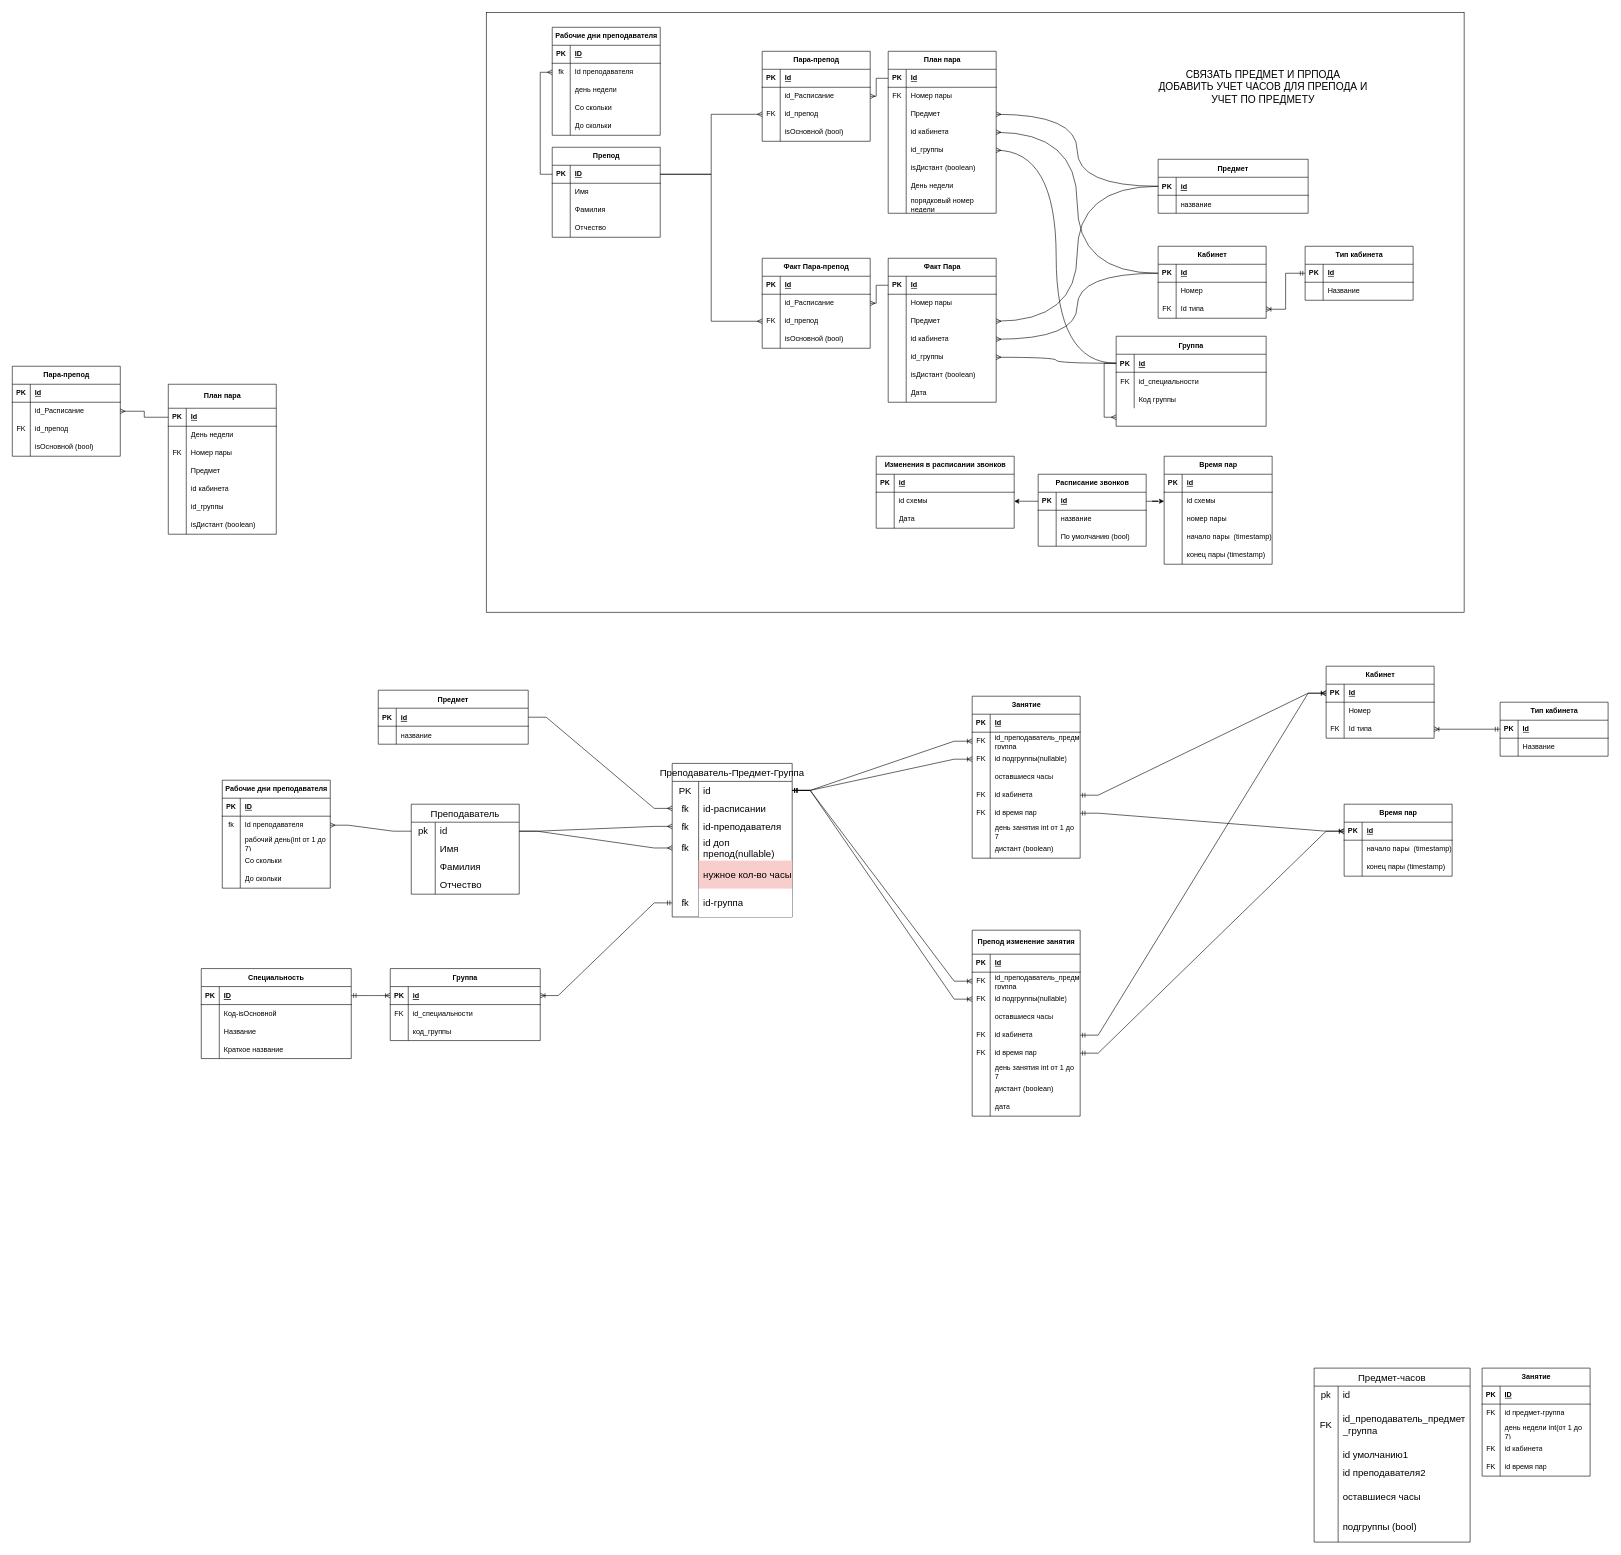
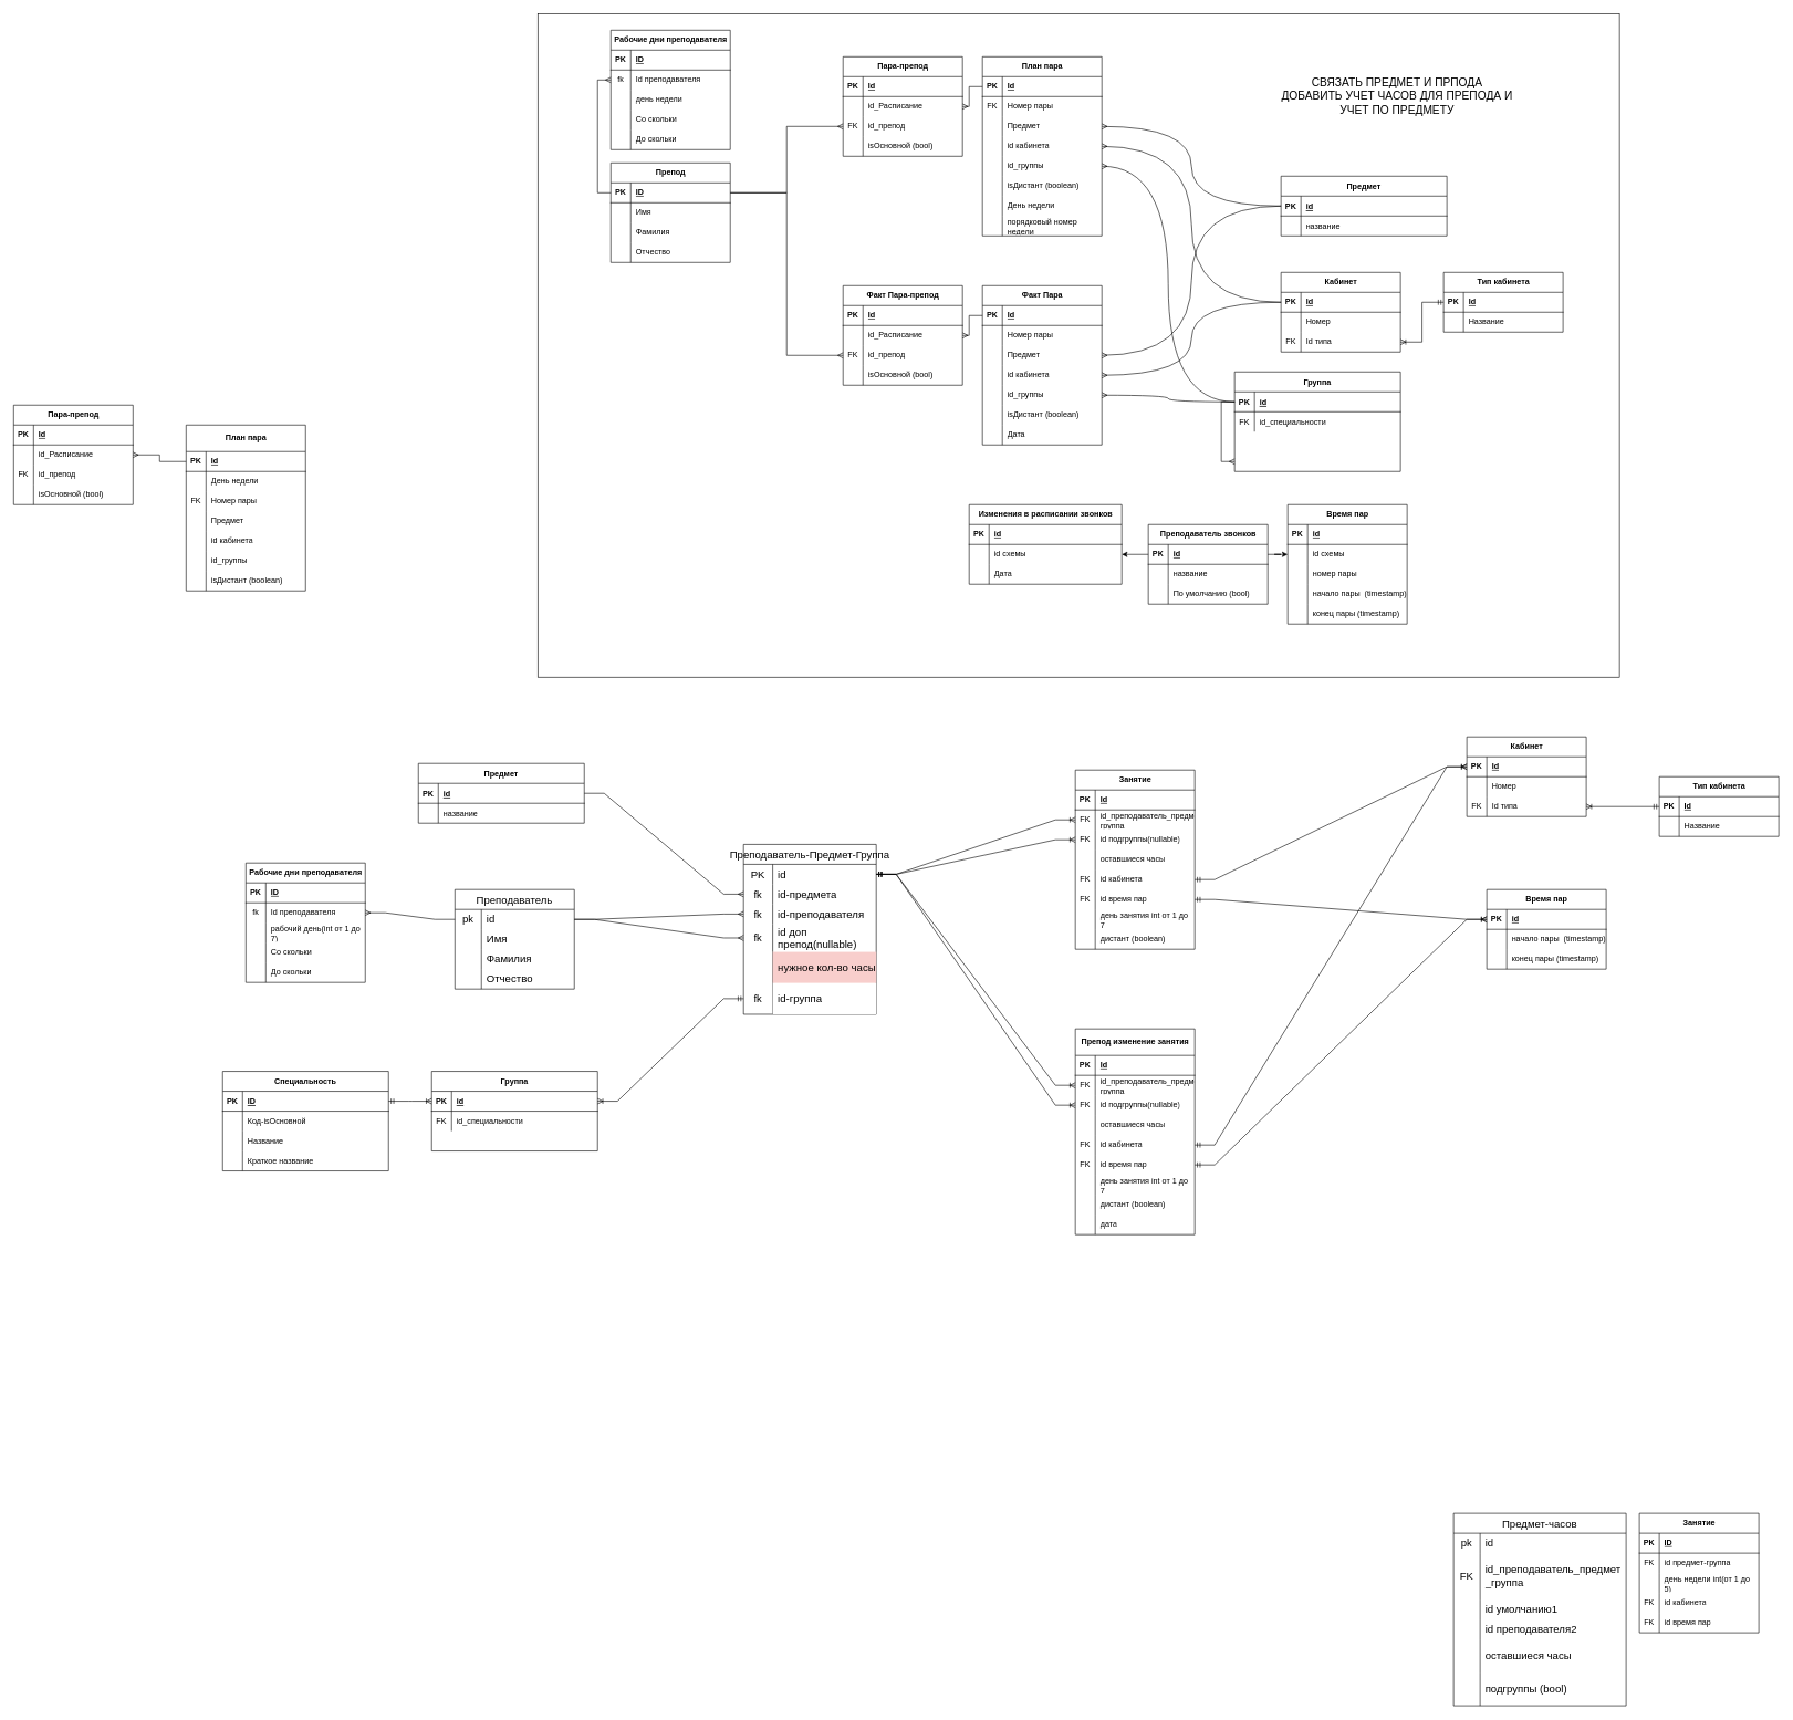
- <mxCell id="370" value="Код группы" style="shape=partialRectangle;overflow=hidden;connectable=0;fillColor=none;top=0;left=0;bottom=0;right=0;align=left;spacingLeft=6;" parent="368" vertex="1"><mxGeometry x="30" width="220" height="30" as="geometry"><mxRectangle width="220" height="30" as="alternateBounds" /></mxGeometry></mxCell>
- <mxCell id="228" value="Расписание звонков" style="shape=table;startSize=30;container=1;collapsible=1;childLayout=tableLayout;fixedRows=1;rowLines=0;fontStyle=1;align=center;resizeLast=1;html=1;" parent="1" vertex="1"><mxGeometry x="1730" y="790" width="180" height="120" as="geometry" /></mxCell>
+ <mxCell id="228" value="Преподаватель звонков" style="shape=table;startSize=30;container=1;collapsible=1;childLayout=tableLayout;fixedRows=1;rowLines=0;fontStyle=1;align=center;resizeLast=1;html=1;" parent="1" vertex="1"><mxGeometry x="1730" y="790" width="180" height="120" as="geometry" /></mxCell>
- <mxCell id="73" value="id-расписании" style="shape=partialRectangle;html=1;whiteSpace=wrap;connectable=0;fillColor=none;top=0;left=0;bottom=0;right=0;align=left;spacingLeft=6;overflow=hidden;strokeColor=inherit;fontSize=16;" parent="71" vertex="1"><mxGeometry x="44" width="156" height="30" as="geometry"><mxRectangle width="156" height="30" as="alternateBounds" /></mxGeometry></mxCell>
+ <mxCell id="73" value="id-предмета" style="shape=partialRectangle;html=1;whiteSpace=wrap;connectable=0;fillColor=none;top=0;left=0;bottom=0;right=0;align=left;spacingLeft=6;overflow=hidden;strokeColor=inherit;fontSize=16;" parent="71" vertex="1"><mxGeometry x="44" width="156" height="30" as="geometry"><mxRectangle width="156" height="30" as="alternateBounds" /></mxGeometry></mxCell>
- <mxCell id="13" value="код_группы" style="shape=partialRectangle;overflow=hidden;connectable=0;fillColor=none;top=0;left=0;bottom=0;right=0;align=left;spacingLeft=6;" parent="11" vertex="1"><mxGeometry x="30" width="220" height="30" as="geometry"><mxRectangle width="220" height="30" as="alternateBounds" /></mxGeometry></mxCell>
- <mxCell id="97" value="день недели int(от 1 до 7)" style="shape=partialRectangle;connectable=0;fillColor=none;top=0;left=0;bottom=0;right=0;align=left;spacingLeft=6;overflow=hidden;whiteSpace=wrap;html=1;" parent="95" vertex="1"><mxGeometry x="30" width="150" height="30" as="geometry"><mxRectangle width="150" height="30" as="alternateBounds" /></mxGeometry></mxCell>
+ <mxCell id="97" value="день недели int(от 1 до 5)" style="shape=partialRectangle;connectable=0;fillColor=none;top=0;left=0;bottom=0;right=0;align=left;spacingLeft=6;overflow=hidden;whiteSpace=wrap;html=1;" parent="95" vertex="1"><mxGeometry x="30" width="150" height="30" as="geometry"><mxRectangle width="150" height="30" as="alternateBounds" /></mxGeometry></mxCell>
